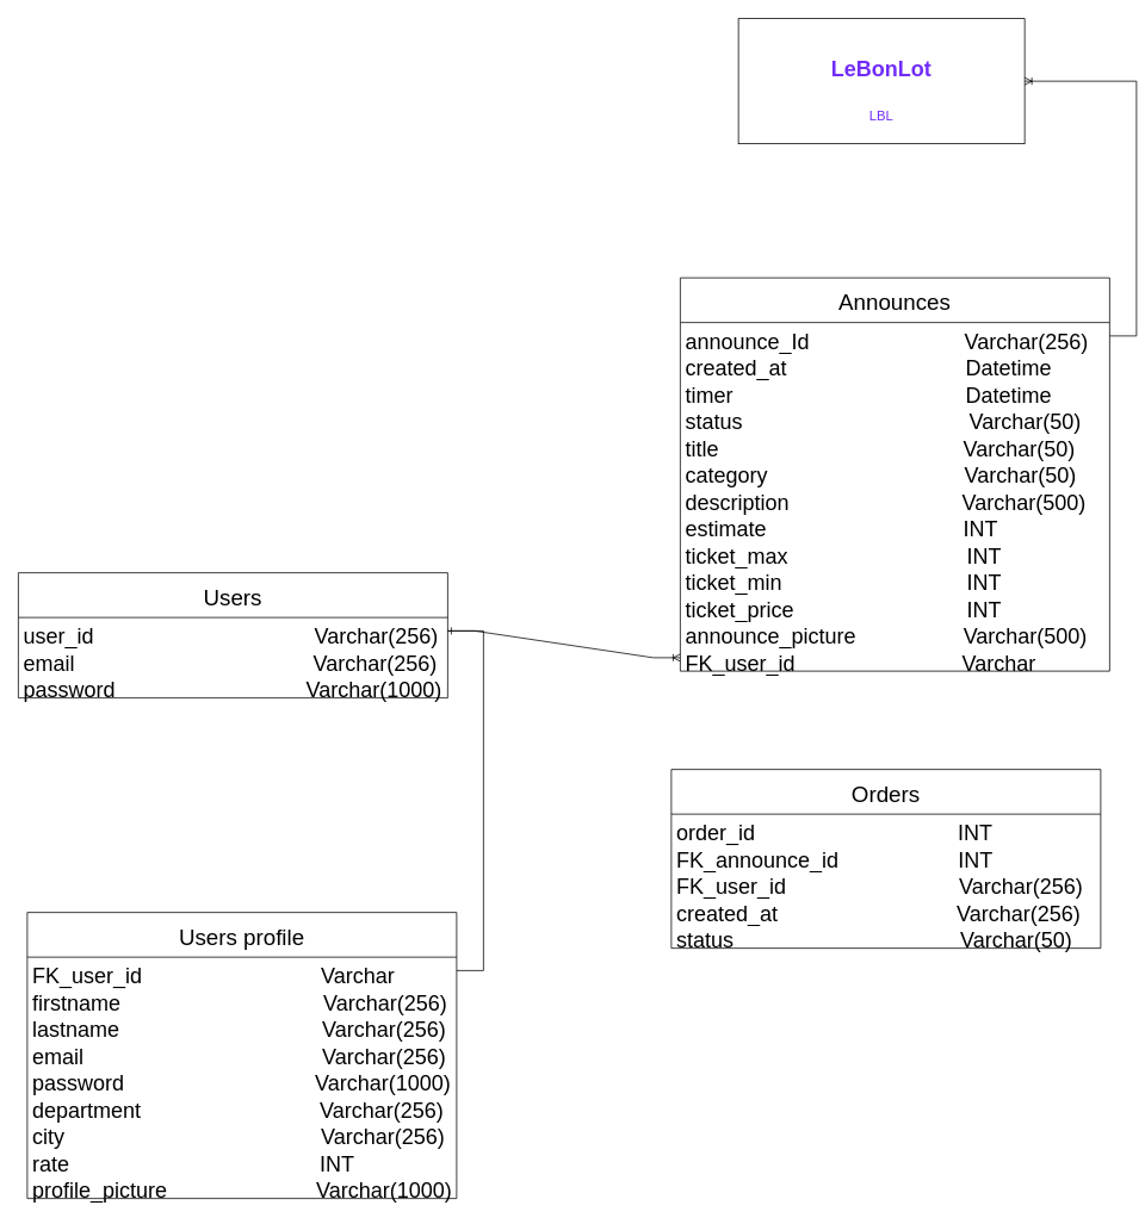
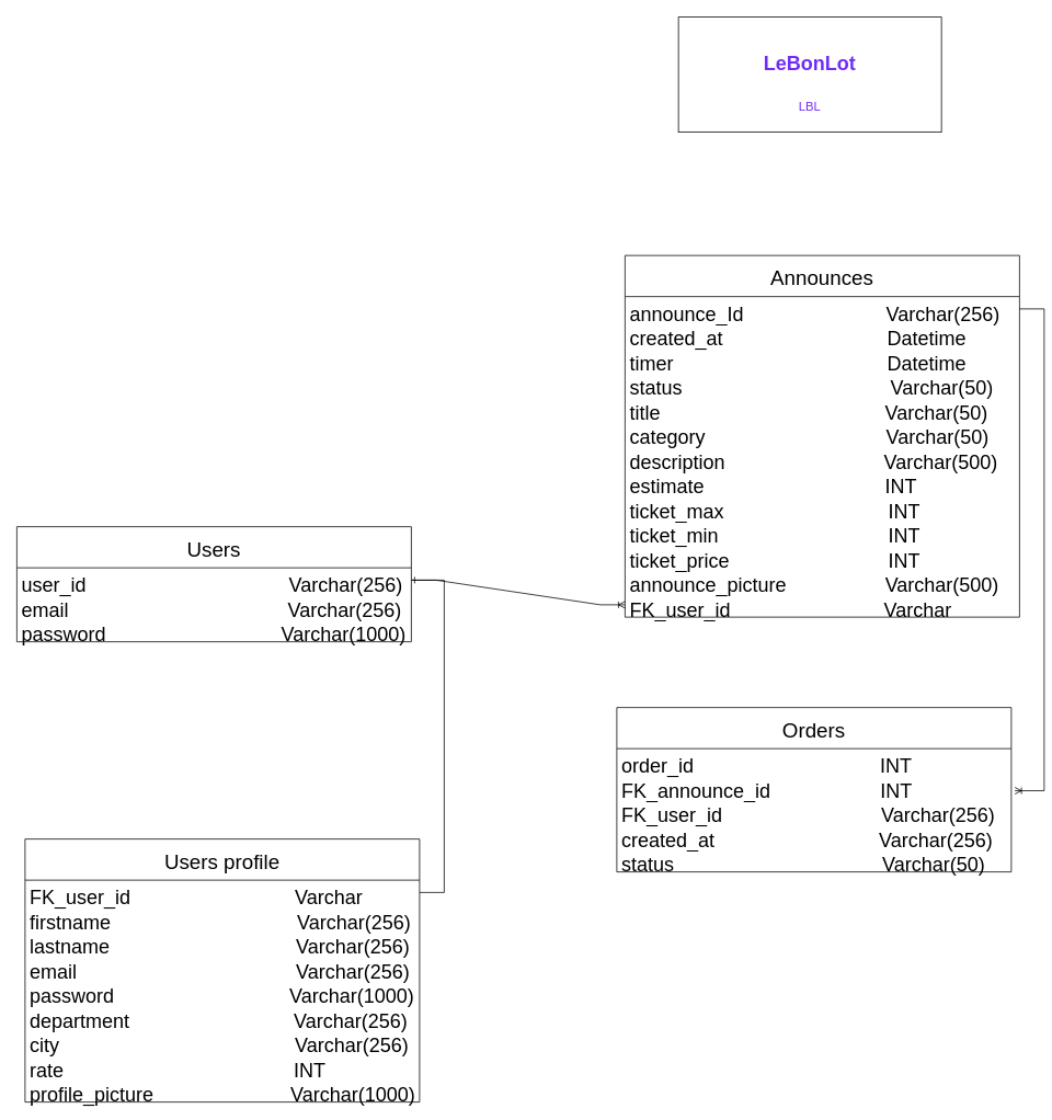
- <mxCell id="27" value="" style="edgeStyle=entityRelationEdgeStyle;fontSize=12;html=1;endArrow=ERoneToMany;rounded=0;fontColor=#000000;" edge="1" parent="1" source="8" target="2"><mxGeometry width="100" height="100" relative="1" as="geometry"><mxPoint x="2010" y="710" as="sourcePoint" /><mxPoint x="2110" y="610" as="targetPoint" /></mxGeometry></mxCell>
+ <mxCell id="27" value="" style="edgeStyle=entityRelationEdgeStyle;fontSize=12;html=1;endArrow=ERoneToMany;rounded=0;fontColor=#000000;entryX=1.009;entryY=0.707;entryDx=0;entryDy=0;entryPerimeter=0;" edge="1" parent="1" source="8" target="23"><mxGeometry width="100" height="100" relative="1" as="geometry"><mxPoint x="2010" y="710" as="sourcePoint" /><mxPoint x="2110" y="610" as="targetPoint" /></mxGeometry></mxCell>
